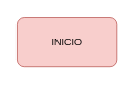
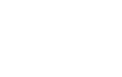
- <mxCell id="2" value="INICIO" style="rounded=1;whiteSpace=wrap;html=1;fillColor=#f8cecc;strokeColor=#b85450;" vertex="1" parent="1"><mxGeometry x="20" y="20" width="120" height="60" as="geometry" /></mxCell>
